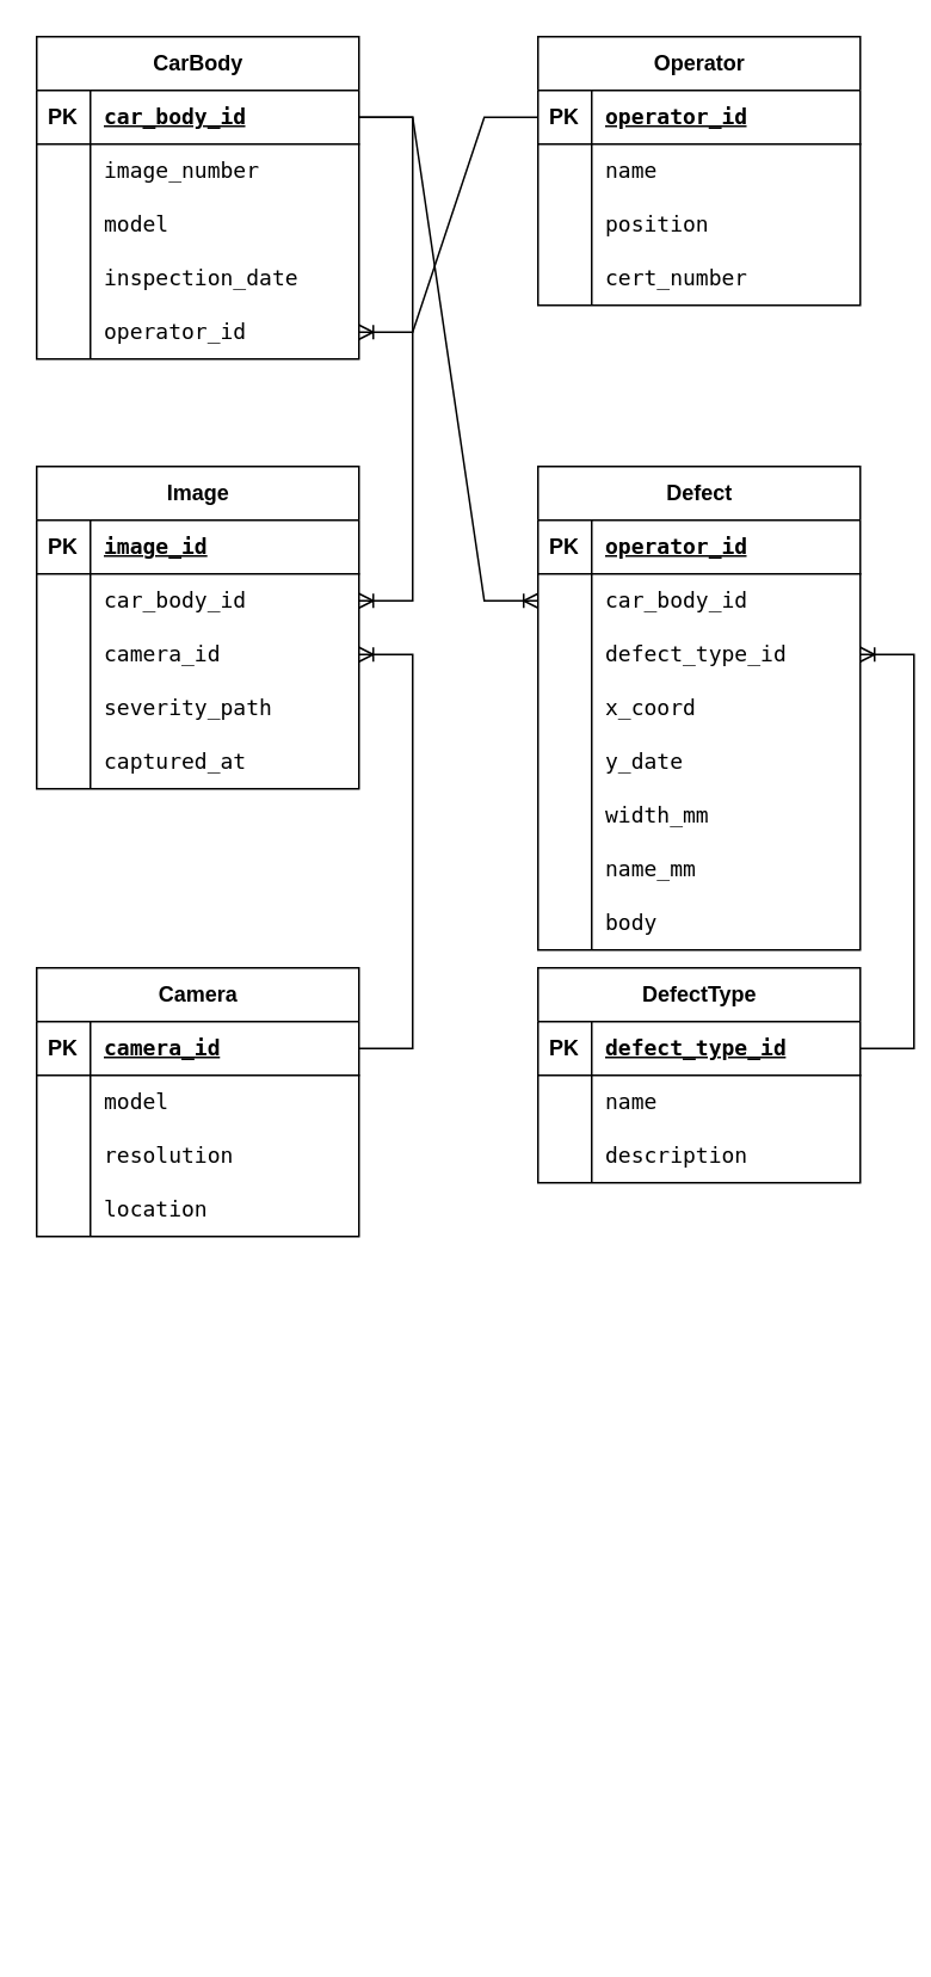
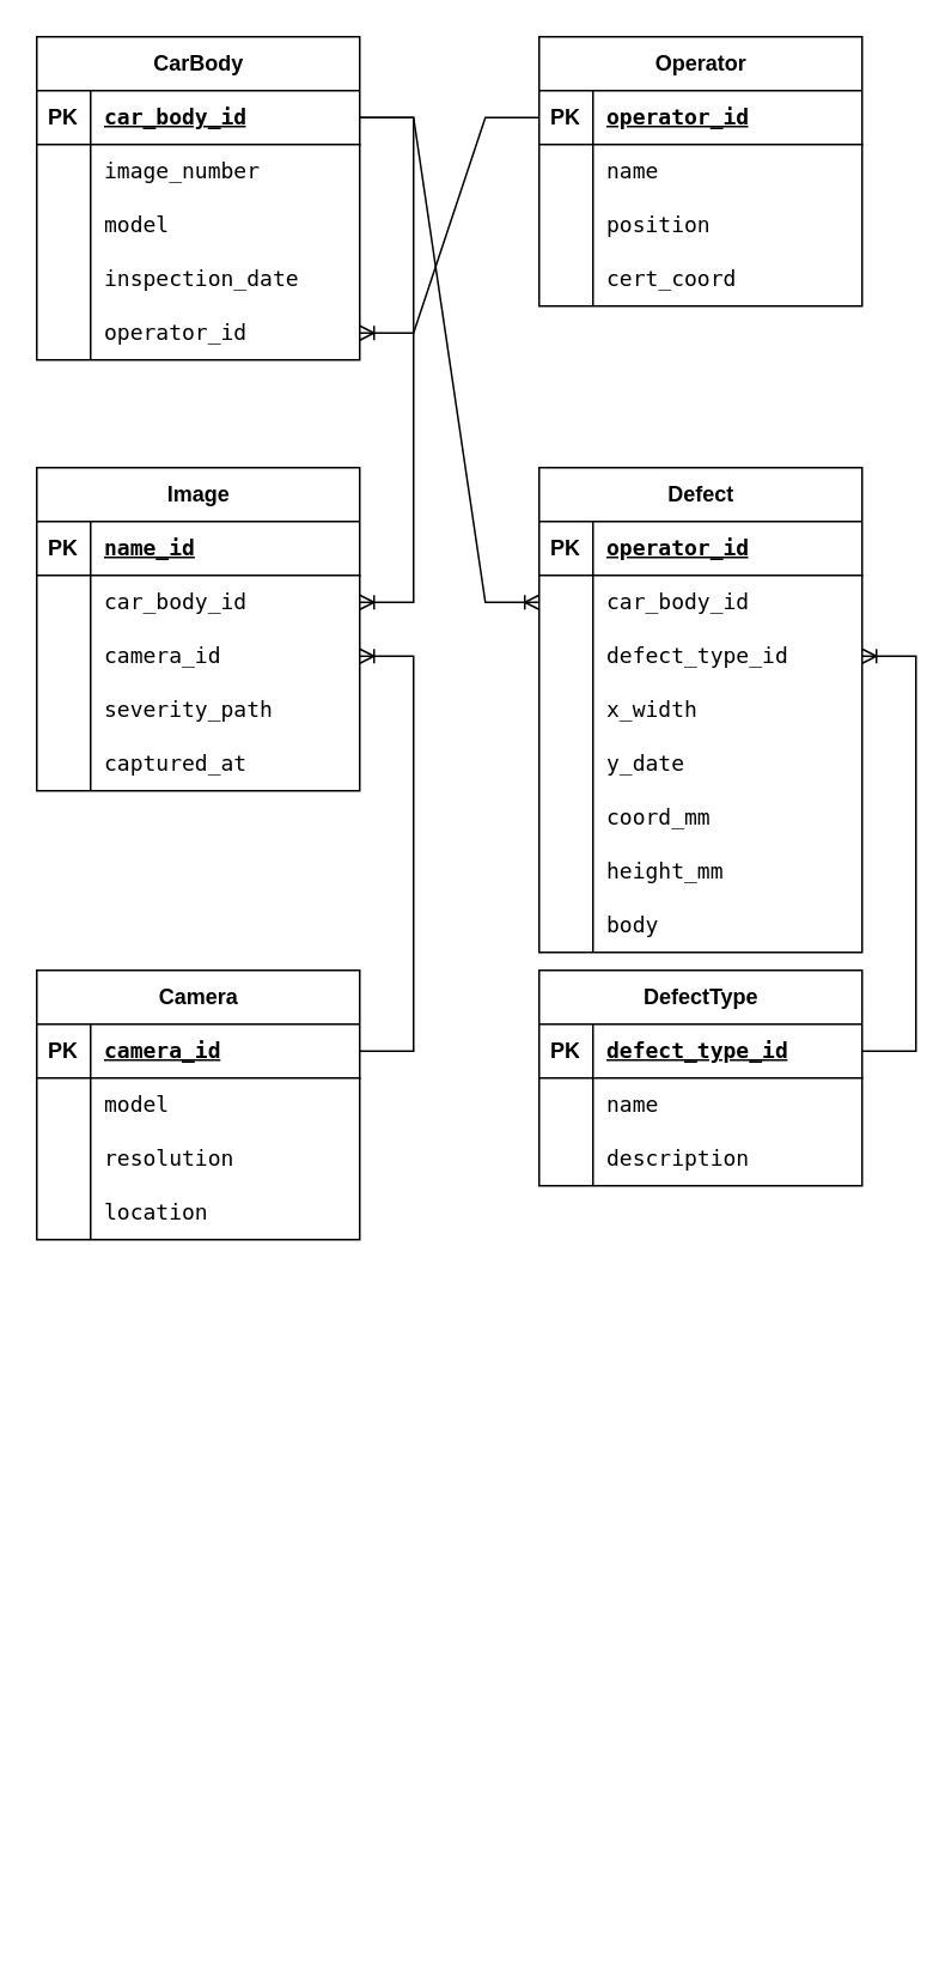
- <mxCell id="30" value="&lt;code data-end=&quot;569&quot; data-start=&quot;556&quot;&gt;cert_number&lt;/code&gt;" style="shape=partialRectangle;connectable=0;fillColor=none;top=0;left=0;bottom=0;right=0;align=left;spacingLeft=6;overflow=hidden;whiteSpace=wrap;html=1;" parent="28" vertex="1"><mxGeometry x="30" width="150" height="30" as="geometry"><mxRectangle width="150" height="30" as="alternateBounds" /></mxGeometry></mxCell>
+ <mxCell id="30" value="&lt;code data-end=&quot;569&quot; data-start=&quot;556&quot;&gt;cert_coord&lt;/code&gt;" style="shape=partialRectangle;connectable=0;fillColor=none;top=0;left=0;bottom=0;right=0;align=left;spacingLeft=6;overflow=hidden;whiteSpace=wrap;html=1;" parent="28" vertex="1"><mxGeometry x="30" width="150" height="30" as="geometry"><mxRectangle width="150" height="30" as="alternateBounds" /></mxGeometry></mxCell>
- <mxCell id="69" value="&lt;code data-end=&quot;1167&quot; data-start=&quot;1157&quot;&gt;image_id&lt;/code&gt;" style="shape=partialRectangle;connectable=0;fillColor=none;top=0;left=0;bottom=0;right=0;align=left;spacingLeft=6;fontStyle=5;overflow=hidden;whiteSpace=wrap;html=1;" parent="67" vertex="1"><mxGeometry x="30" width="150" height="30" as="geometry"><mxRectangle width="150" height="30" as="alternateBounds" /></mxGeometry></mxCell>
+ <mxCell id="69" value="&lt;code data-end=&quot;1167&quot; data-start=&quot;1157&quot;&gt;name_id&lt;/code&gt;" style="shape=partialRectangle;connectable=0;fillColor=none;top=0;left=0;bottom=0;right=0;align=left;spacingLeft=6;fontStyle=5;overflow=hidden;whiteSpace=wrap;html=1;" parent="67" vertex="1"><mxGeometry x="30" width="150" height="30" as="geometry"><mxRectangle width="150" height="30" as="alternateBounds" /></mxGeometry></mxCell>
- <mxCell id="43" value="&lt;code data-end=&quot;775&quot; data-start=&quot;766&quot;&gt;x_coord&lt;/code&gt;" style="shape=partialRectangle;connectable=0;fillColor=none;top=0;left=0;bottom=0;right=0;align=left;spacingLeft=6;overflow=hidden;whiteSpace=wrap;html=1;" parent="41" vertex="1"><mxGeometry x="30" width="150" height="30" as="geometry"><mxRectangle width="150" height="30" as="alternateBounds" /></mxGeometry></mxCell>
+ <mxCell id="43" value="&lt;code data-end=&quot;775&quot; data-start=&quot;766&quot;&gt;x_width&lt;/code&gt;" style="shape=partialRectangle;connectable=0;fillColor=none;top=0;left=0;bottom=0;right=0;align=left;spacingLeft=6;overflow=hidden;whiteSpace=wrap;html=1;" parent="41" vertex="1"><mxGeometry x="30" width="150" height="30" as="geometry"><mxRectangle width="150" height="30" as="alternateBounds" /></mxGeometry></mxCell>
- <mxCell id="49" value="&lt;code data-end=&quot;849&quot; data-start=&quot;839&quot;&gt;width_mm&lt;/code&gt;" style="shape=partialRectangle;connectable=0;fillColor=none;top=0;left=0;bottom=0;right=0;align=left;spacingLeft=6;overflow=hidden;whiteSpace=wrap;html=1;" parent="47" vertex="1"><mxGeometry x="30" width="150" height="30" as="geometry"><mxRectangle width="150" height="30" as="alternateBounds" /></mxGeometry></mxCell>
+ <mxCell id="49" value="&lt;code data-end=&quot;849&quot; data-start=&quot;839&quot;&gt;coord_mm&lt;/code&gt;" style="shape=partialRectangle;connectable=0;fillColor=none;top=0;left=0;bottom=0;right=0;align=left;spacingLeft=6;overflow=hidden;whiteSpace=wrap;html=1;" parent="47" vertex="1"><mxGeometry x="30" width="150" height="30" as="geometry"><mxRectangle width="150" height="30" as="alternateBounds" /></mxGeometry></mxCell>
- <mxCell id="52" value="&lt;code data-end=&quot;882&quot; data-start=&quot;871&quot;&gt;name_mm&lt;/code&gt;" style="shape=partialRectangle;connectable=0;fillColor=none;top=0;left=0;bottom=0;right=0;align=left;spacingLeft=6;overflow=hidden;whiteSpace=wrap;html=1;" parent="50" vertex="1"><mxGeometry x="30" width="150" height="30" as="geometry"><mxRectangle width="150" height="30" as="alternateBounds" /></mxGeometry></mxCell>
+ <mxCell id="52" value="&lt;code data-end=&quot;882&quot; data-start=&quot;871&quot;&gt;height_mm&lt;/code&gt;" style="shape=partialRectangle;connectable=0;fillColor=none;top=0;left=0;bottom=0;right=0;align=left;spacingLeft=6;overflow=hidden;whiteSpace=wrap;html=1;" parent="50" vertex="1"><mxGeometry x="30" width="150" height="30" as="geometry"><mxRectangle width="150" height="30" as="alternateBounds" /></mxGeometry></mxCell>
